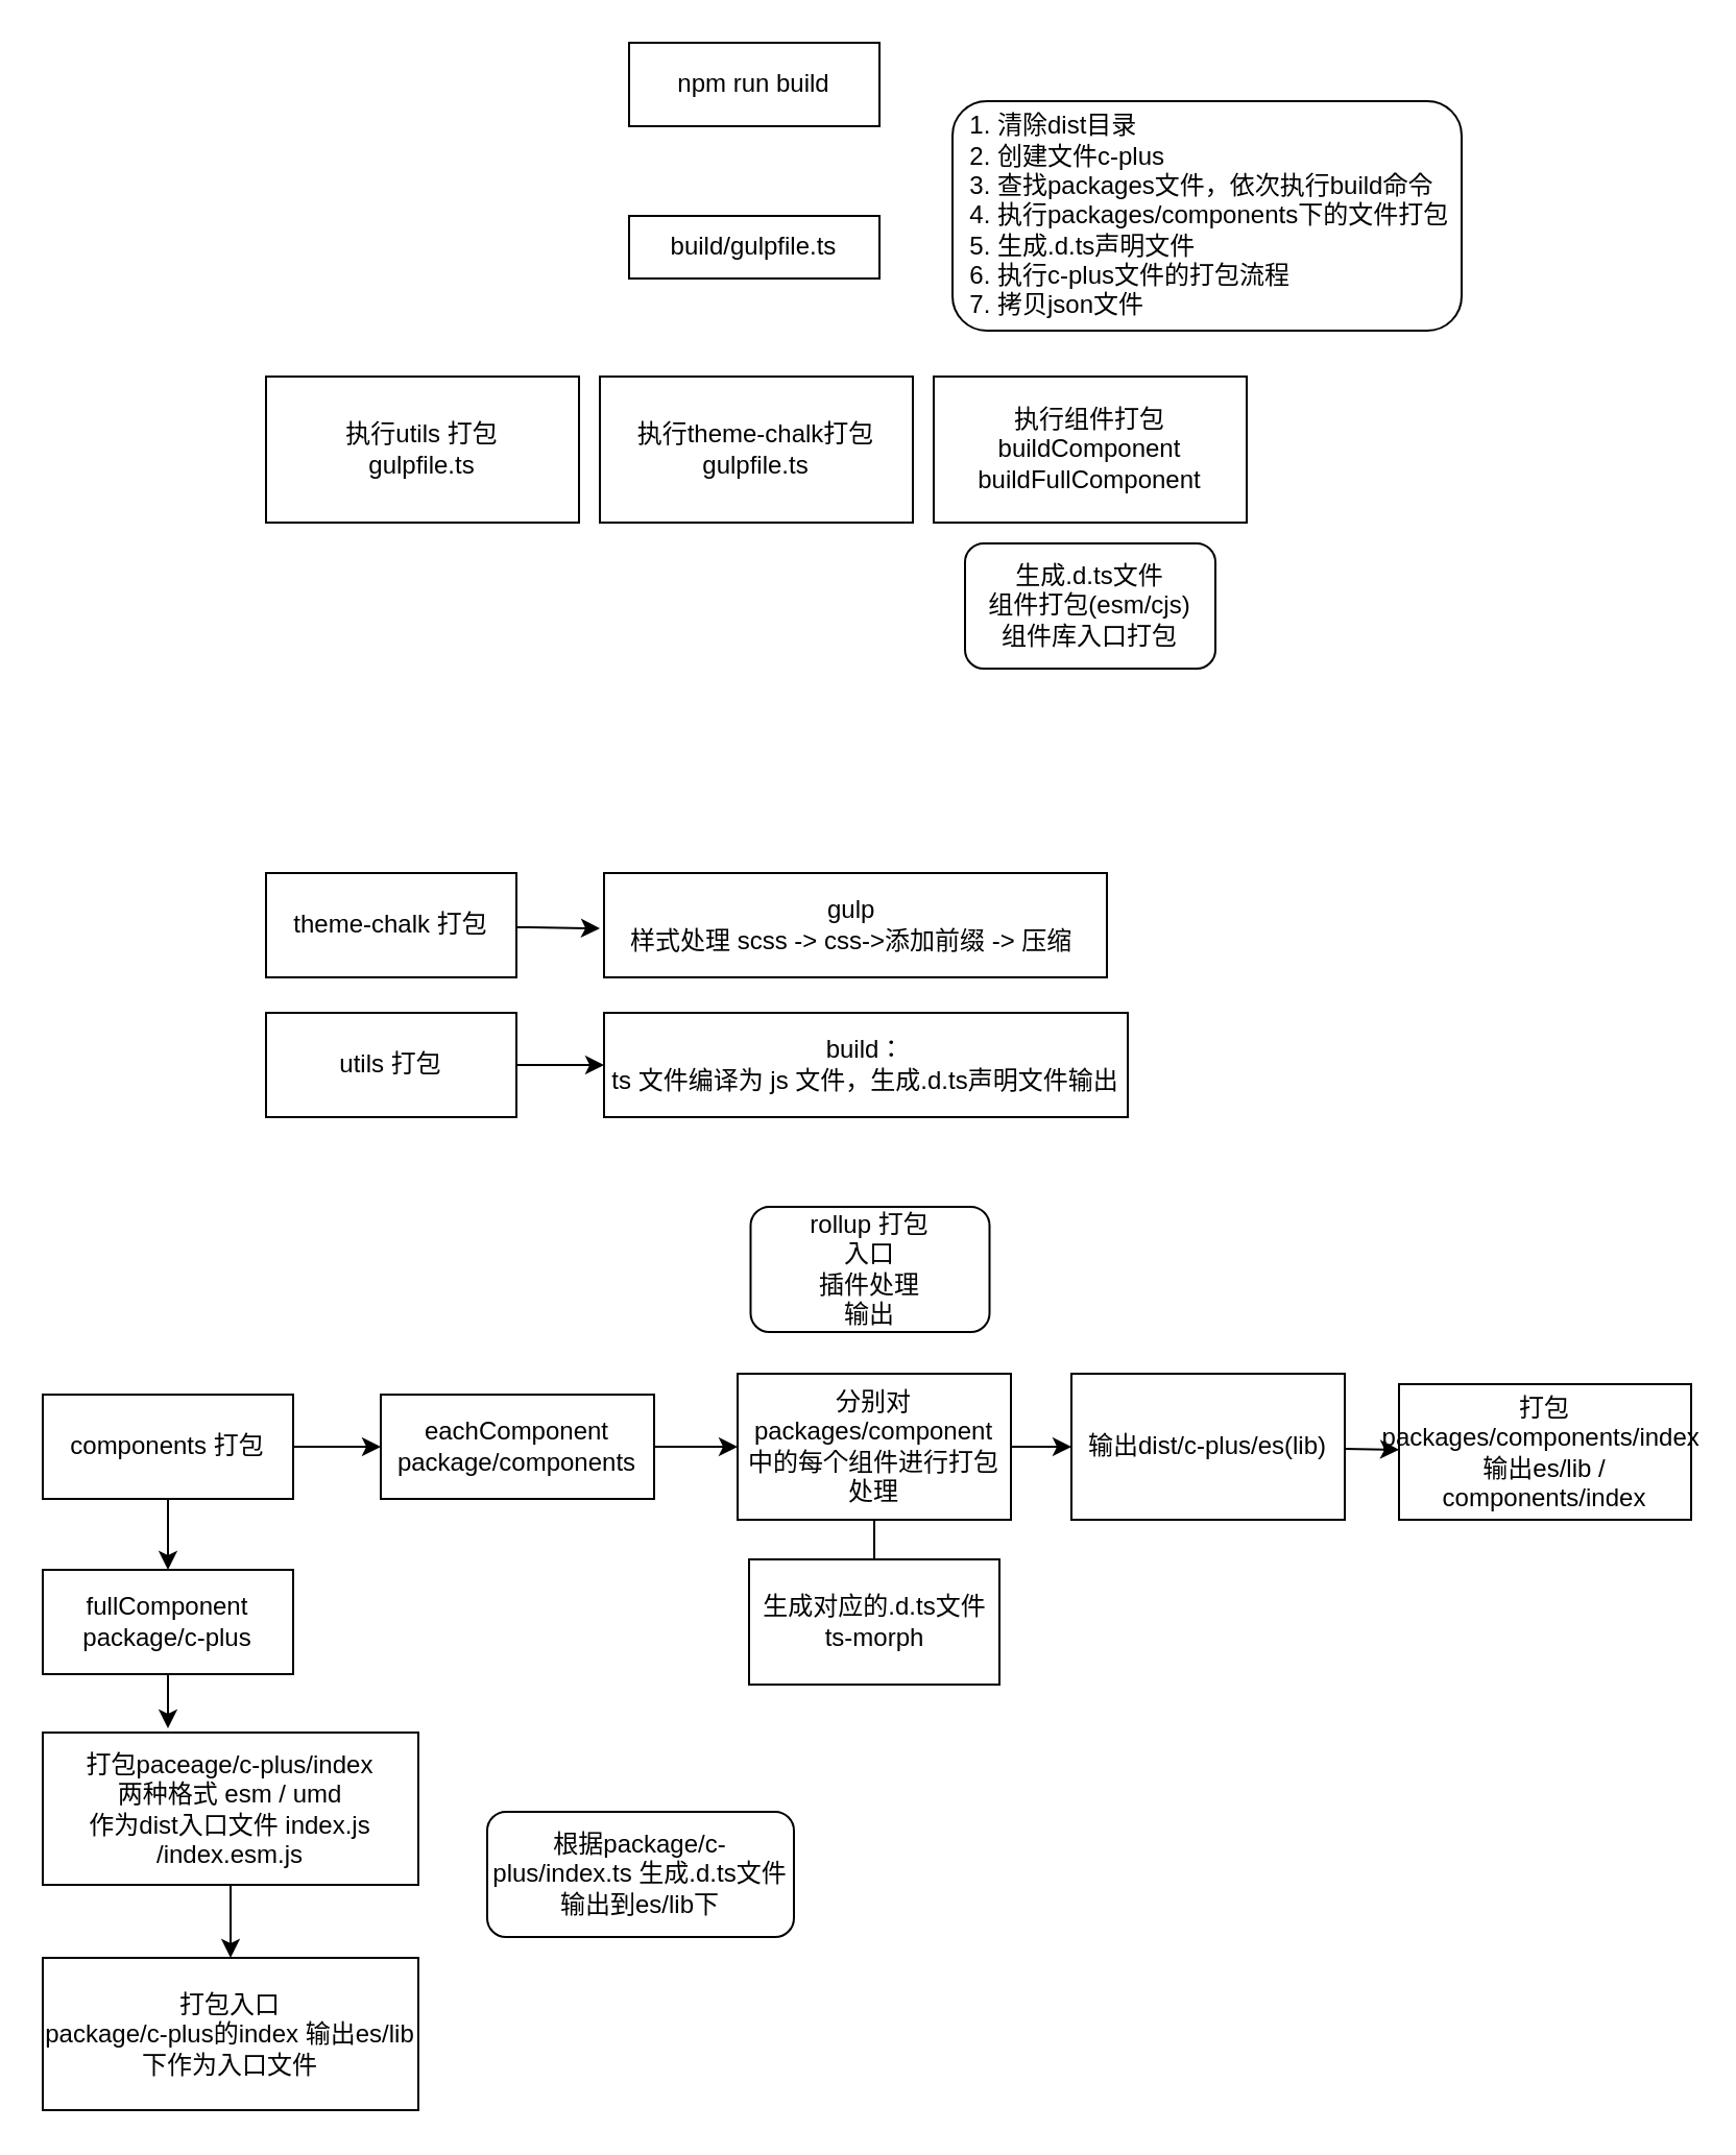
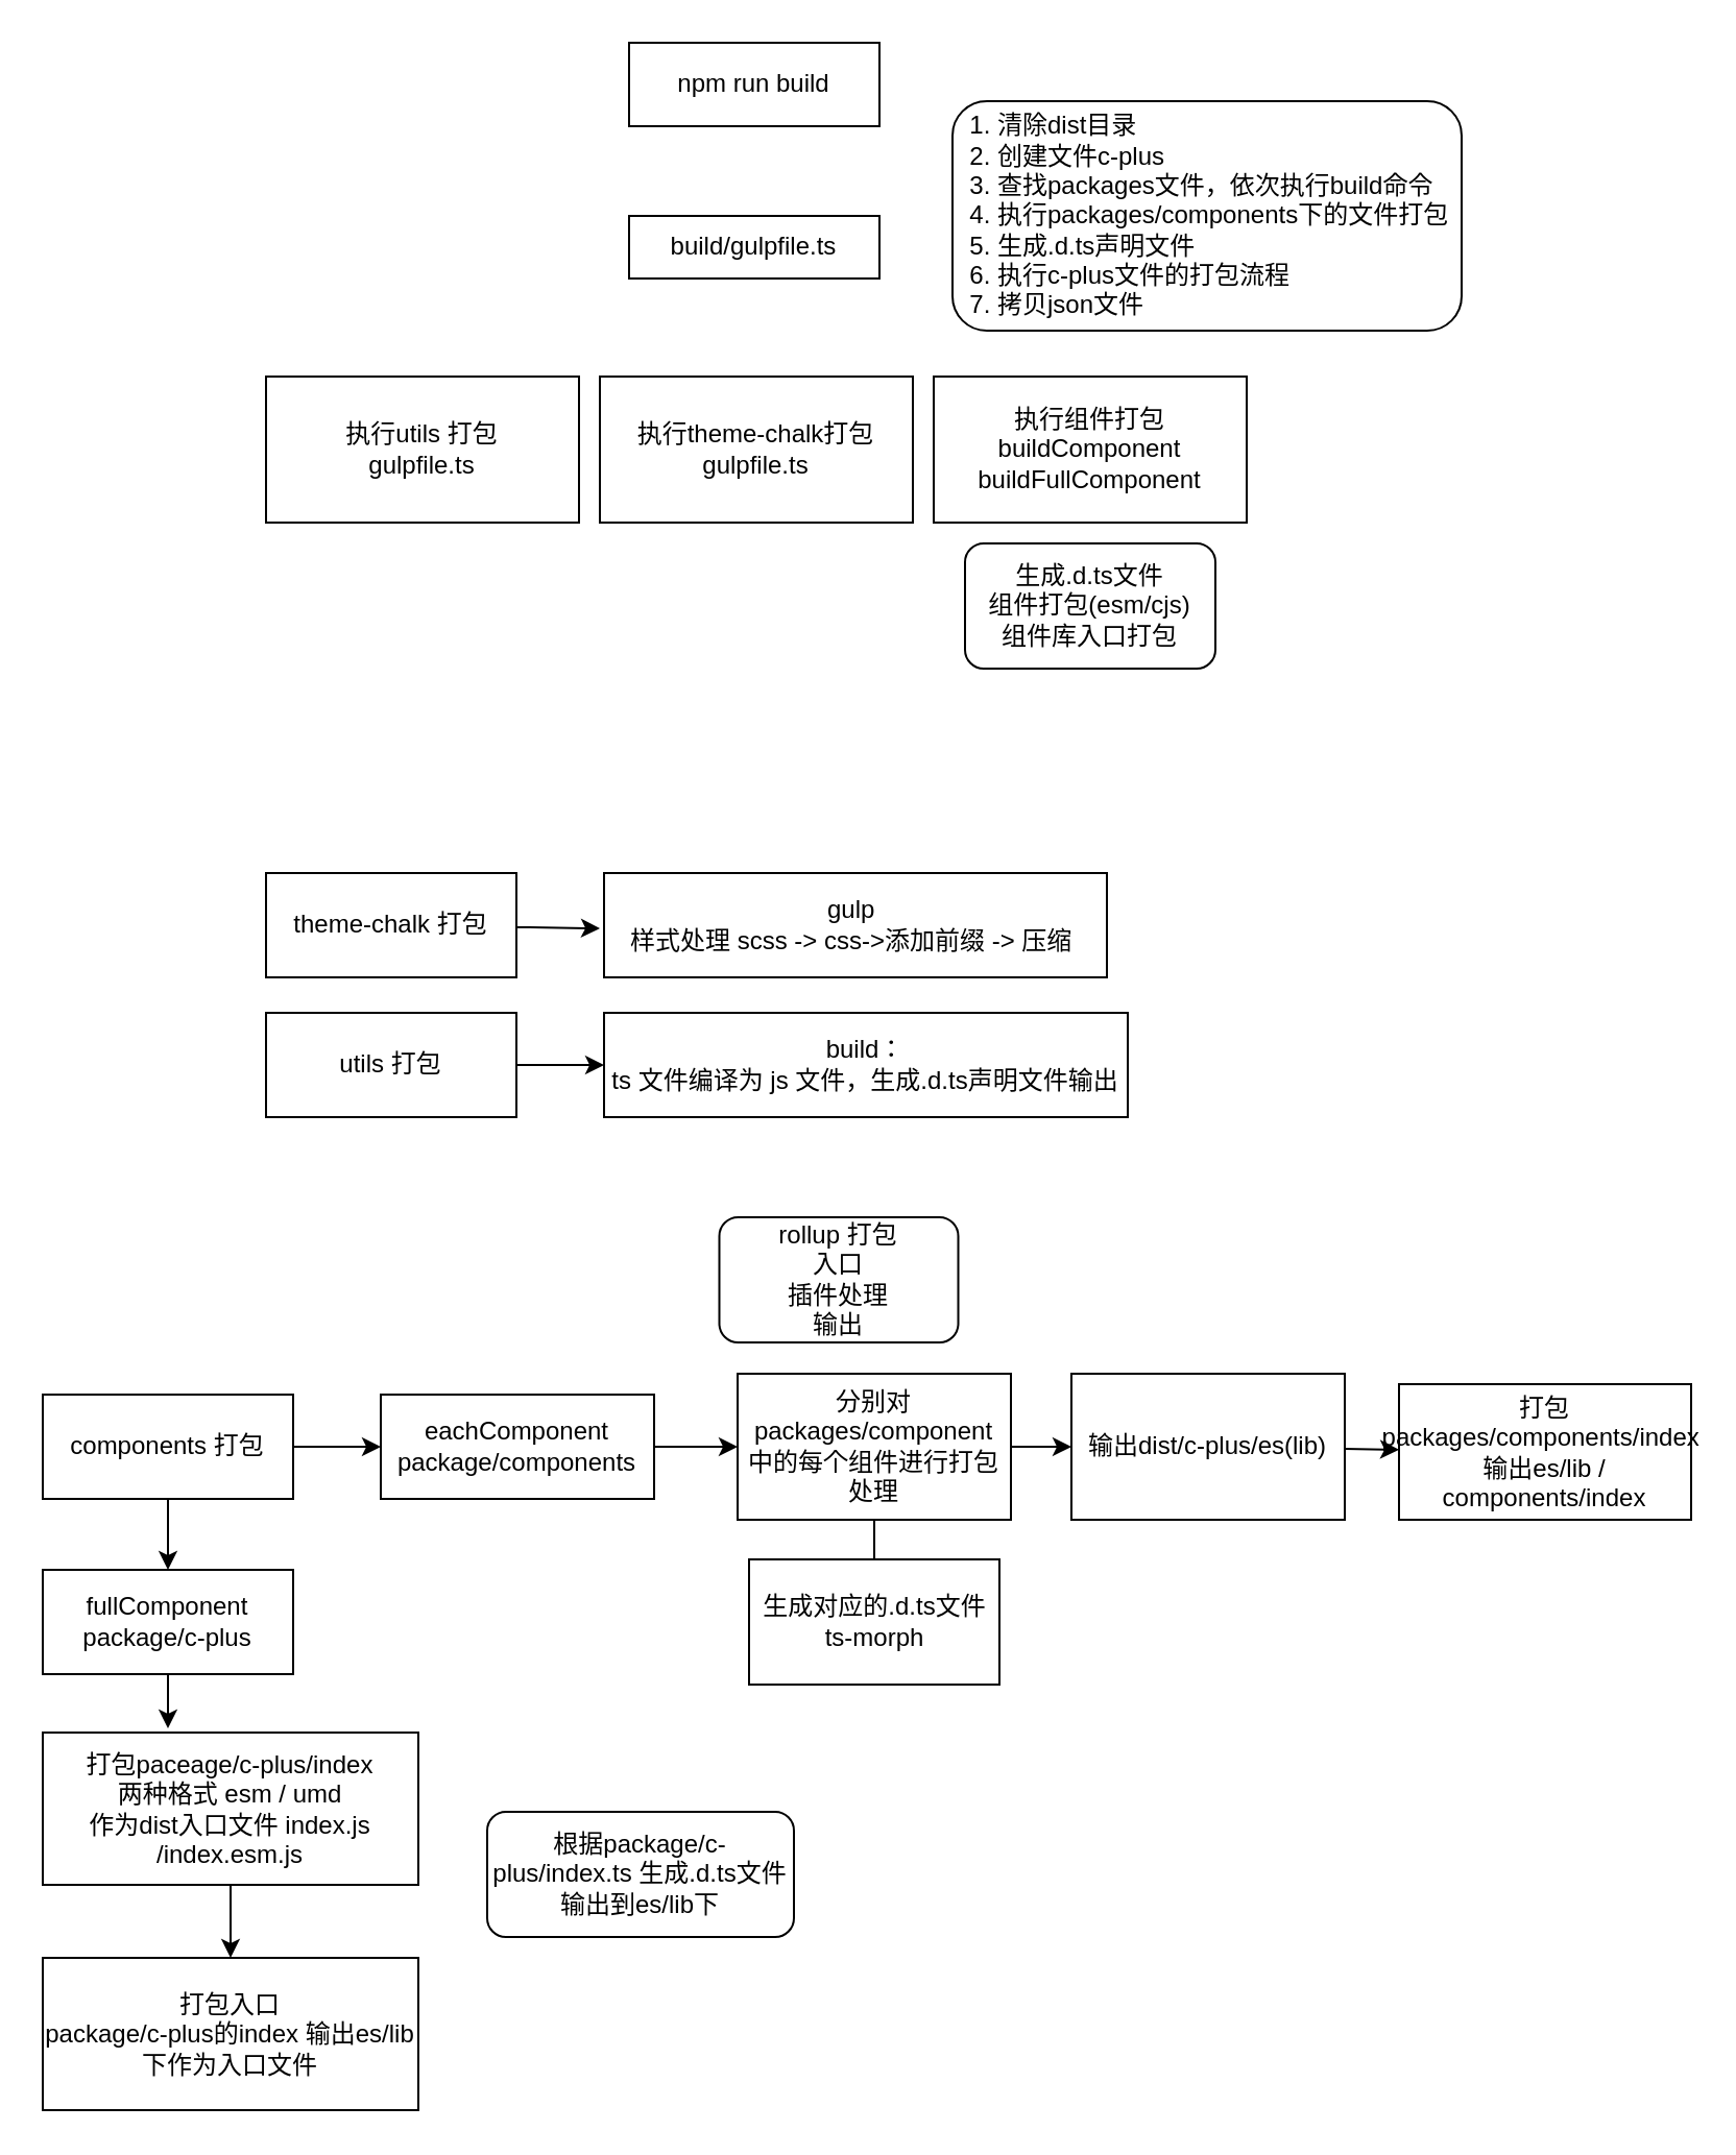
- <mxCell id="27" value="rollup 打包&lt;br&gt;入口&lt;br&gt;插件处理&lt;br&gt;输出&lt;br&gt;" style="rounded=1;whiteSpace=wrap;html=1;" parent="1" vertex="1"><mxGeometry x="359.25" y="578" width="114.5" height="60" as="geometry" /></mxCell>
+ <mxCell id="27" value="rollup 打包&lt;br&gt;入口&lt;br&gt;插件处理&lt;br&gt;输出&lt;br&gt;" style="rounded=1;whiteSpace=wrap;html=1;" parent="1" vertex="1"><mxGeometry x="344.25" y="583" width="114.5" height="60" as="geometry" /></mxCell>
